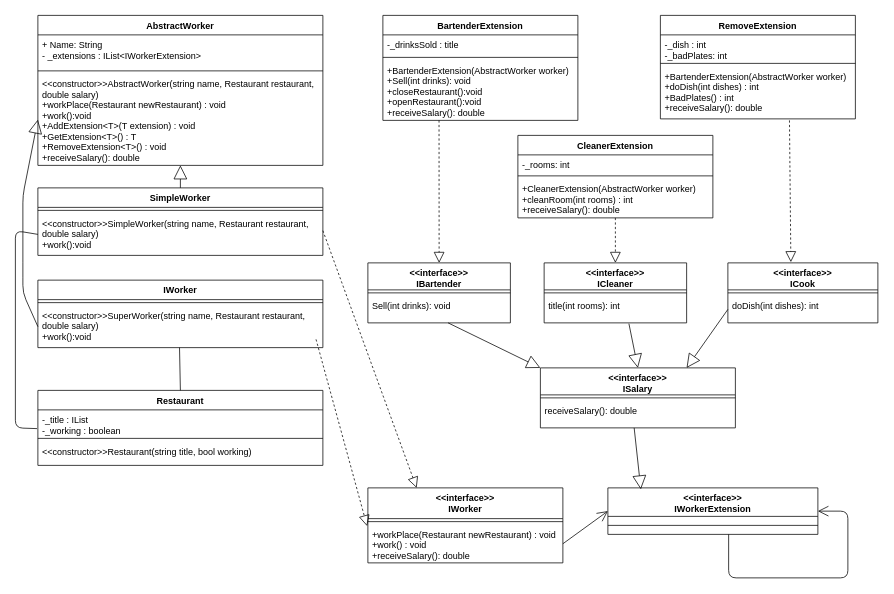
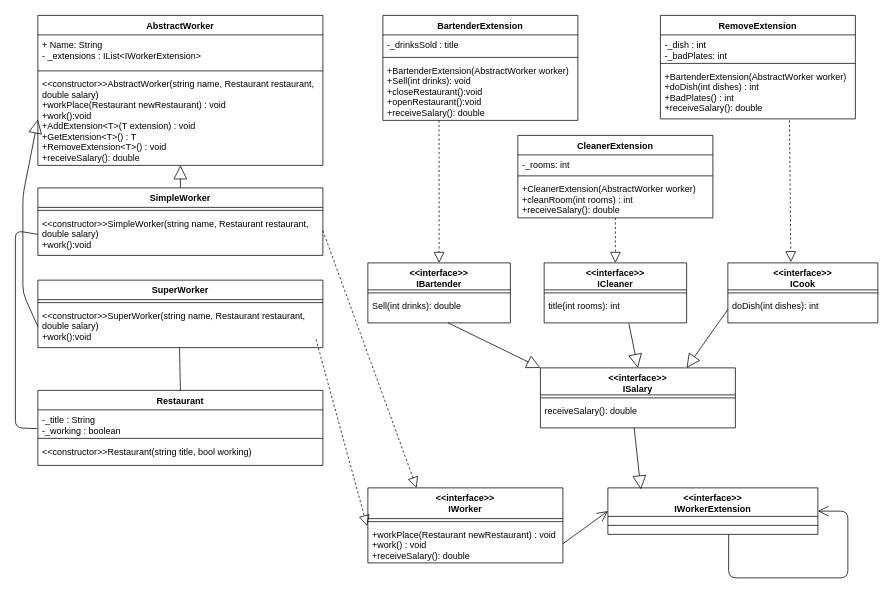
- <mxCell id="9" value="IWorker" style="swimlane;fontStyle=1;align=center;verticalAlign=top;childLayout=stackLayout;horizontal=1;startSize=26;horizontalStack=0;resizeParent=1;resizeParentMax=0;resizeLast=0;collapsible=1;marginBottom=0;" parent="1" vertex="1"><mxGeometry x="50" y="373" width="380" height="90" as="geometry" /></mxCell>
+ <mxCell id="9" value="SuperWorker" style="swimlane;fontStyle=1;align=center;verticalAlign=top;childLayout=stackLayout;horizontal=1;startSize=26;horizontalStack=0;resizeParent=1;resizeParentMax=0;resizeLast=0;collapsible=1;marginBottom=0;" parent="1" vertex="1"><mxGeometry x="50" y="373" width="380" height="90" as="geometry" /></mxCell>
- <mxCell id="58" value="Sell(int drinks): void" style="text;strokeColor=none;fillColor=none;align=left;verticalAlign=top;spacingLeft=4;spacingRight=4;overflow=hidden;rotatable=0;points=[[0,0.5],[1,0.5]];portConstraint=eastwest;" vertex="1" parent="56"><mxGeometry y="44" width="190" height="36" as="geometry" /></mxCell>
+ <mxCell id="58" value="Sell(int drinks): double" style="text;strokeColor=none;fillColor=none;align=left;verticalAlign=top;spacingLeft=4;spacingRight=4;overflow=hidden;rotatable=0;points=[[0,0.5],[1,0.5]];portConstraint=eastwest;" vertex="1" parent="56"><mxGeometry y="44" width="190" height="36" as="geometry" /></mxCell>
- <mxCell id="13" value="-_title : IList&#10;-_working : boolean" style="text;strokeColor=none;fillColor=none;align=left;verticalAlign=top;spacingLeft=4;spacingRight=4;overflow=hidden;rotatable=0;points=[[0,0.5],[1,0.5]];portConstraint=eastwest;" parent="12" vertex="1"><mxGeometry y="26" width="380" height="34" as="geometry" /></mxCell>
+ <mxCell id="13" value="-_title : String&#10;-_working : boolean" style="text;strokeColor=none;fillColor=none;align=left;verticalAlign=top;spacingLeft=4;spacingRight=4;overflow=hidden;rotatable=0;points=[[0,0.5],[1,0.5]];portConstraint=eastwest;" parent="12" vertex="1"><mxGeometry y="26" width="380" height="34" as="geometry" /></mxCell>
